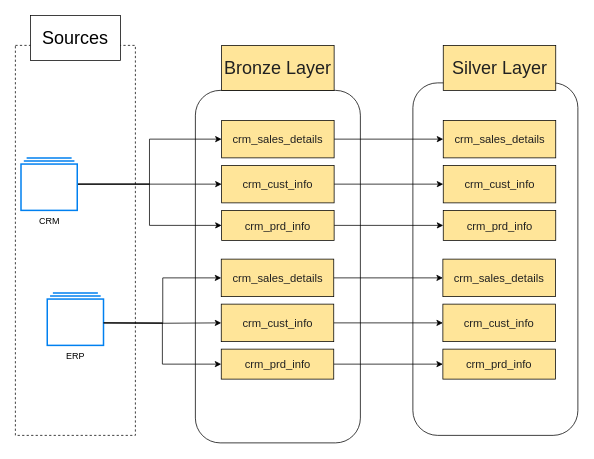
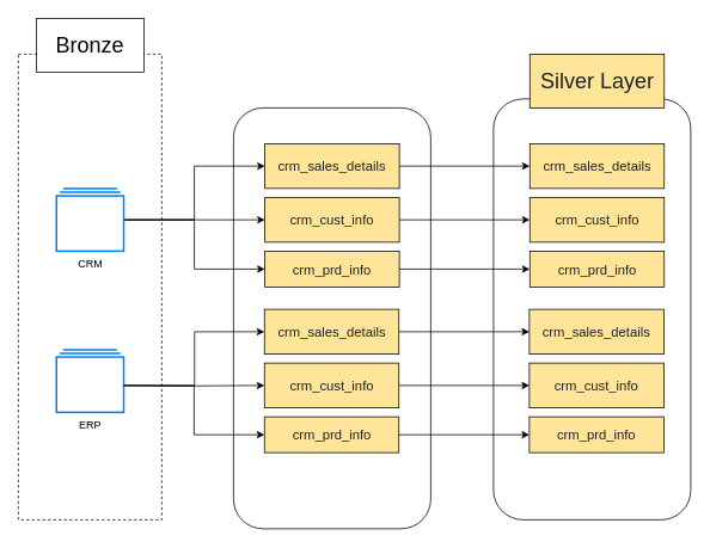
- <mxCell id="5" value="&lt;font style=&quot;font-size: 24px;&quot;&gt;Sources&lt;/font&gt;" style="rounded=0;whiteSpace=wrap;html=1;" parent="1" vertex="1"><mxGeometry x="40" y="20" width="120" height="60" as="geometry" /></mxCell>
+ <mxCell id="5" value="&lt;font style=&quot;font-size: 24px;&quot;&gt;Bronze&lt;/font&gt;" style="rounded=0;whiteSpace=wrap;html=1;" parent="1" vertex="1"><mxGeometry x="40" y="20" width="120" height="60" as="geometry" /></mxCell>
- <mxCell id="12" value="&lt;font style=&quot;font-size: 24px;&quot;&gt;Bronze Layer&lt;/font&gt;" style="rounded=0;whiteSpace=wrap;html=1;labelBackgroundColor=none;fillColor=#FFE599;fontColor=#212121;" parent="1" vertex="1"><mxGeometry x="295" y="60" width="150" height="60" as="geometry" /></mxCell>
- <mxCell id="9" value="CRM" style="html=1;verticalLabelPosition=bottom;align=center;labelBackgroundColor=none;verticalAlign=top;strokeWidth=2;strokeColor=#0080F0;shadow=0;dashed=0;shape=mxgraph.ios7.icons.folders;" parent="1" vertex="1"><mxGeometry x="27.5" y="210" width="75" height="70" as="geometry" /></mxCell>
+ <mxCell id="9" value="CRM" style="html=1;verticalLabelPosition=bottom;align=center;labelBackgroundColor=none;verticalAlign=top;strokeWidth=2;strokeColor=#0080F0;shadow=0;dashed=0;shape=mxgraph.ios7.icons.folders;" parent="1" vertex="1"><mxGeometry x="62.5" y="210" width="75" height="70" as="geometry" /></mxCell>
